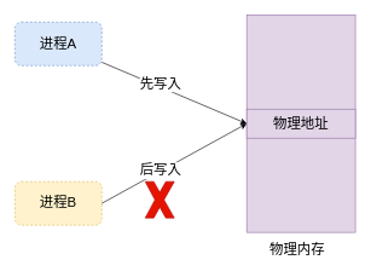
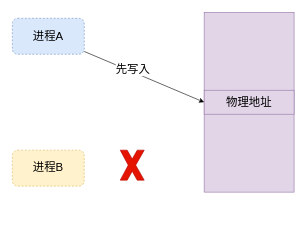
- <mxCell id="9" value="" style="endArrow=classic;html=1;rounded=0;exitX=1;exitY=0.5;exitDx=0;exitDy=0;entryX=0;entryY=0.5;entryDx=0;entryDy=0;fontSize=19;" edge="1" parent="1" source="3" target="5"><mxGeometry width="50" height="50" relative="1" as="geometry"><mxPoint x="300" y="190" as="sourcePoint" /><mxPoint x="350" y="140" as="targetPoint" /></mxGeometry></mxCell>
- <mxCell id="10" value="后写入" style="edgeLabel;html=1;align=center;verticalAlign=middle;resizable=0;points=[];fontSize=19;" vertex="1" connectable="0" parent="9"><mxGeometry x="0.031" y="2" relative="1" as="geometry"><mxPoint x="-22" y="13" as="offset" /></mxGeometry></mxCell>
- <mxCell id="6" value="物理内存" style="text;html=1;strokeColor=none;fillColor=none;align=center;verticalAlign=middle;whiteSpace=wrap;rounded=0;fontSize=19;" vertex="1" parent="1"><mxGeometry x="370" y="330" width="80" height="30" as="geometry" /></mxCell>
